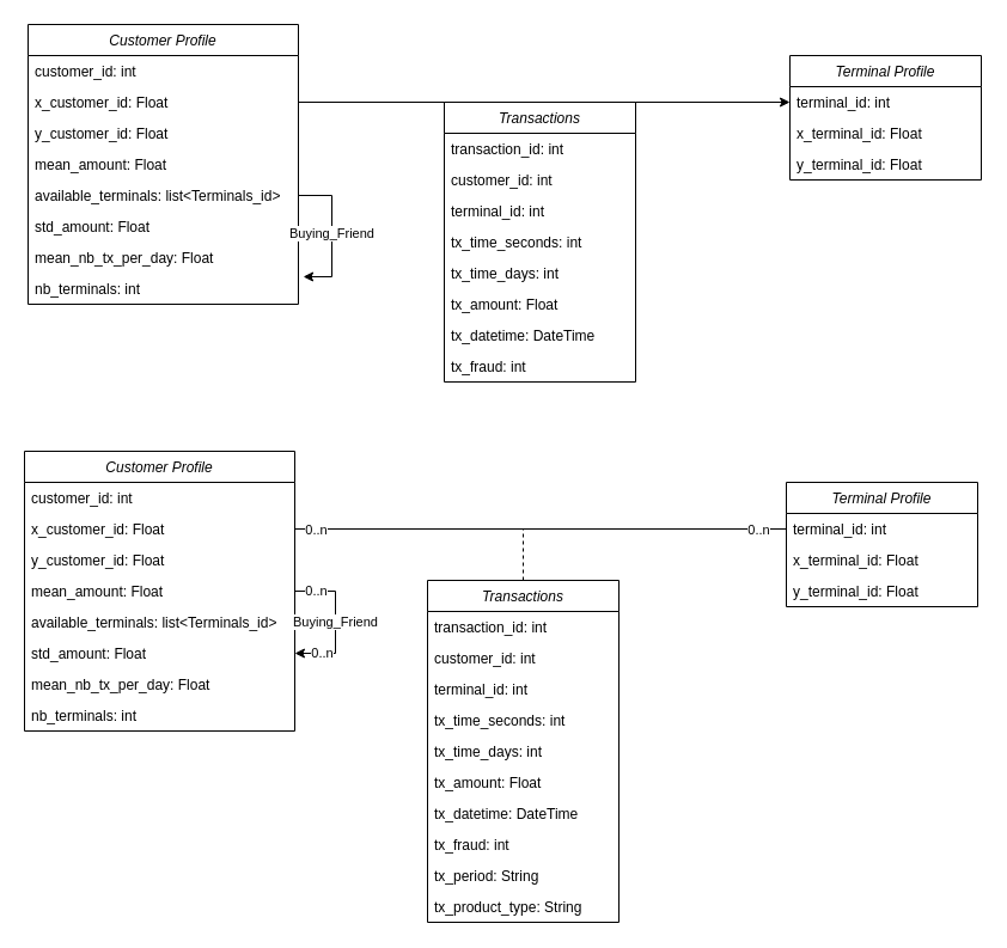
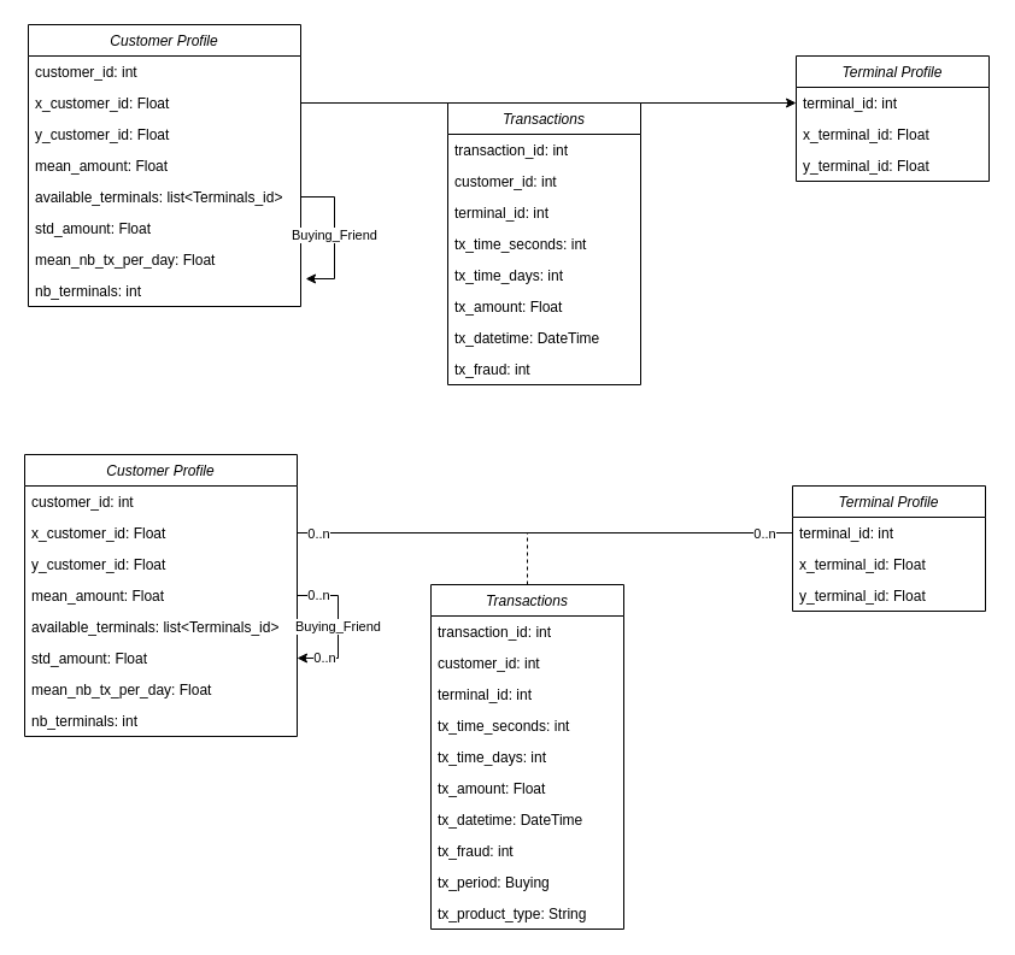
- <mxCell id="28" value="tx_period: String" style="text;align=left;verticalAlign=top;spacingLeft=4;spacingRight=4;overflow=hidden;rotatable=0;points=[[0,0.5],[1,0.5]];portConstraint=eastwest;rounded=0;shadow=0;html=0;" vertex="1" parent="19"><mxGeometry y="234" width="160" height="26" as="geometry" /></mxCell>
+ <mxCell id="28" value="tx_period: Buying" style="text;align=left;verticalAlign=top;spacingLeft=4;spacingRight=4;overflow=hidden;rotatable=0;points=[[0,0.5],[1,0.5]];portConstraint=eastwest;rounded=0;shadow=0;html=0;" vertex="1" parent="19"><mxGeometry y="234" width="160" height="26" as="geometry" /></mxCell>
